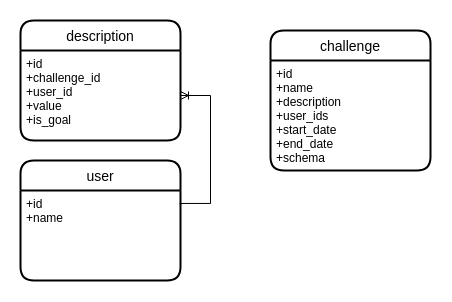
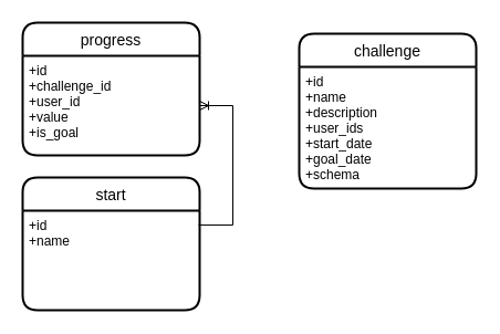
- <mxCell id="4" value="description" style="swimlane;childLayout=stackLayout;horizontal=1;startSize=30;horizontalStack=0;rounded=1;fontSize=14;fontStyle=0;strokeWidth=2;resizeParent=0;resizeLast=1;shadow=0;dashed=0;align=center;" vertex="1" parent="1"><mxGeometry x="20" y="20" width="160" height="120" as="geometry" /></mxCell>
+ <mxCell id="4" value="progress" style="swimlane;childLayout=stackLayout;horizontal=1;startSize=30;horizontalStack=0;rounded=1;fontSize=14;fontStyle=0;strokeWidth=2;resizeParent=0;resizeLast=1;shadow=0;dashed=0;align=center;" vertex="1" parent="1"><mxGeometry x="20" y="20" width="160" height="120" as="geometry" /></mxCell>
- <mxCell id="3" value="+id&#10;+name&#10;+description&#10;+user_ids&#10;+start_date&#10;+end_date&#10;+schema&#10;" style="align=left;strokeColor=none;fillColor=none;spacingLeft=4;fontSize=12;verticalAlign=top;resizable=0;rotatable=0;part=1;" vertex="1" parent="2"><mxGeometry y="30" width="160" height="110" as="geometry" /></mxCell>
+ <mxCell id="3" value="+id&#10;+name&#10;+description&#10;+user_ids&#10;+start_date&#10;+goal_date&#10;+schema&#10;" style="align=left;strokeColor=none;fillColor=none;spacingLeft=4;fontSize=12;verticalAlign=top;resizable=0;rotatable=0;part=1;" vertex="1" parent="2"><mxGeometry y="30" width="160" height="110" as="geometry" /></mxCell>
- <mxCell id="6" value="user" style="swimlane;childLayout=stackLayout;horizontal=1;startSize=30;horizontalStack=0;rounded=1;fontSize=14;fontStyle=0;strokeWidth=2;resizeParent=0;resizeLast=1;shadow=0;dashed=0;align=center;" vertex="1" parent="1"><mxGeometry x="20" y="160" width="160" height="120" as="geometry" /></mxCell>
+ <mxCell id="6" value="start" style="swimlane;childLayout=stackLayout;horizontal=1;startSize=30;horizontalStack=0;rounded=1;fontSize=14;fontStyle=0;strokeWidth=2;resizeParent=0;resizeLast=1;shadow=0;dashed=0;align=center;" vertex="1" parent="1"><mxGeometry x="20" y="160" width="160" height="120" as="geometry" /></mxCell>
